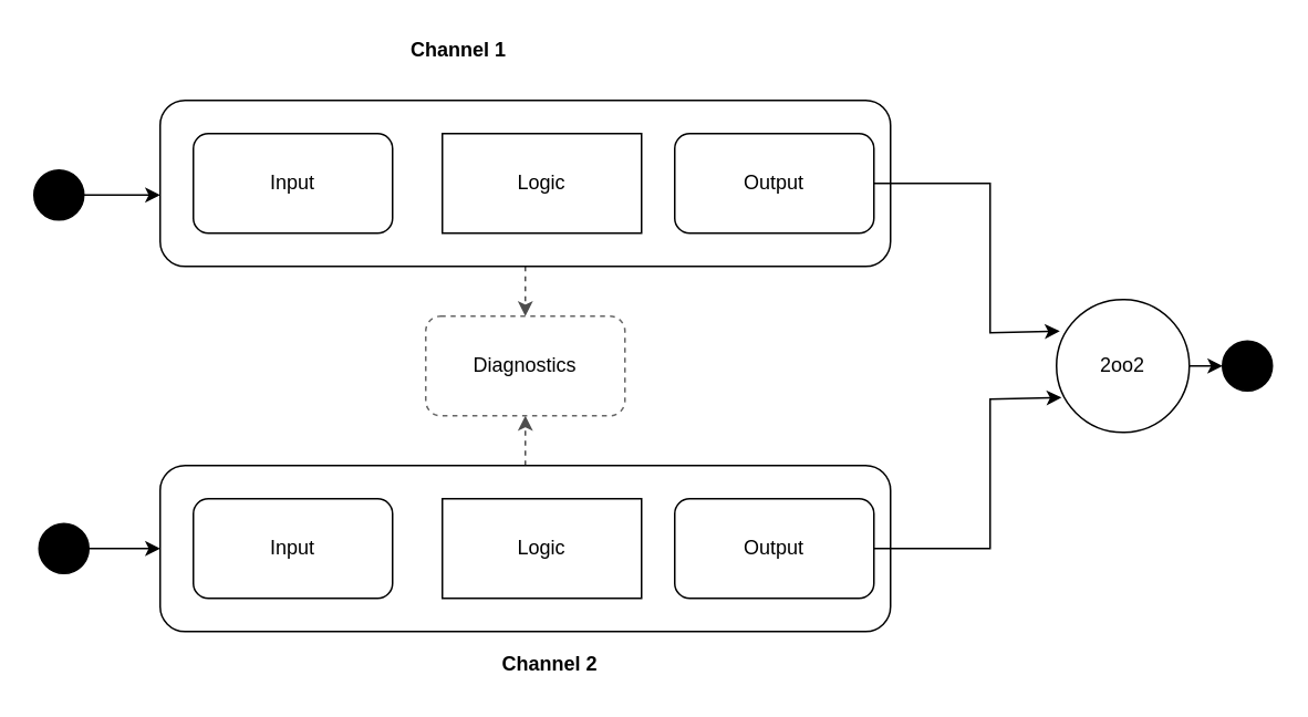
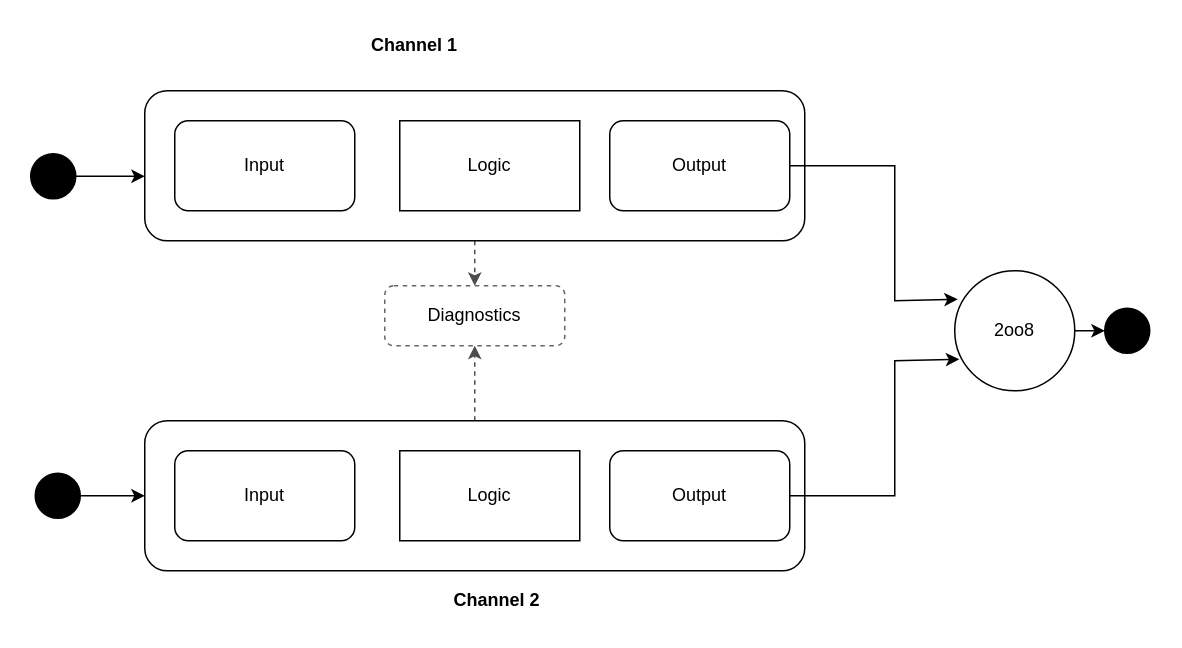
- <mxCell id="21" value="Diagnostics" style="rounded=1;whiteSpace=wrap;html=1;fillColor=#FFFFFF;dashed=1;strokeColor=#666666;" parent="1" vertex="1"><mxGeometry x="256" y="190" width="120" height="60" as="geometry" /></mxCell>
+ <mxCell id="21" value="Diagnostics" style="rounded=1;whiteSpace=wrap;html=1;fillColor=#FFFFFF;dashed=1;strokeColor=#666666;" parent="1" vertex="1"><mxGeometry x="256" y="190" width="120" height="40" as="geometry" /></mxCell>
- <mxCell id="23" value="2oo2" style="ellipse;whiteSpace=wrap;html=1;aspect=fixed;strokeColor=#000000;fillColor=#FFFFFF;" parent="1" vertex="1"><mxGeometry x="636" y="180" width="80" height="80" as="geometry" /></mxCell>
+ <mxCell id="23" value="2oo8" style="ellipse;whiteSpace=wrap;html=1;aspect=fixed;strokeColor=#000000;fillColor=#FFFFFF;" parent="1" vertex="1"><mxGeometry x="636" y="180" width="80" height="80" as="geometry" /></mxCell>
